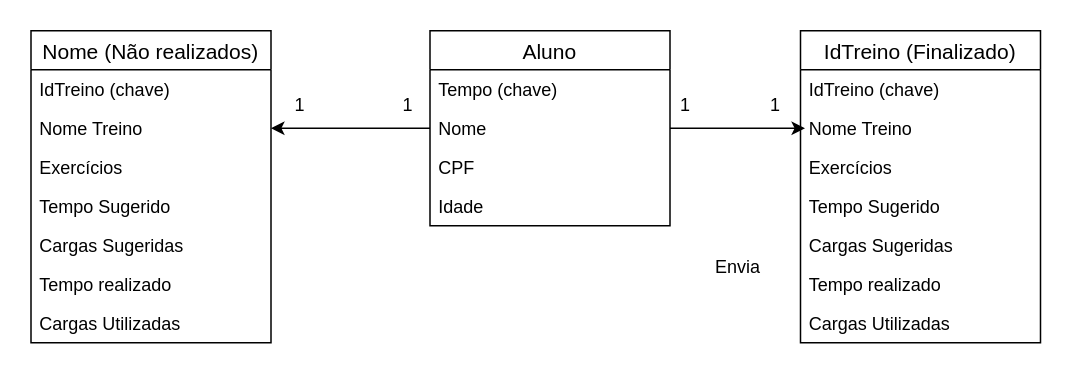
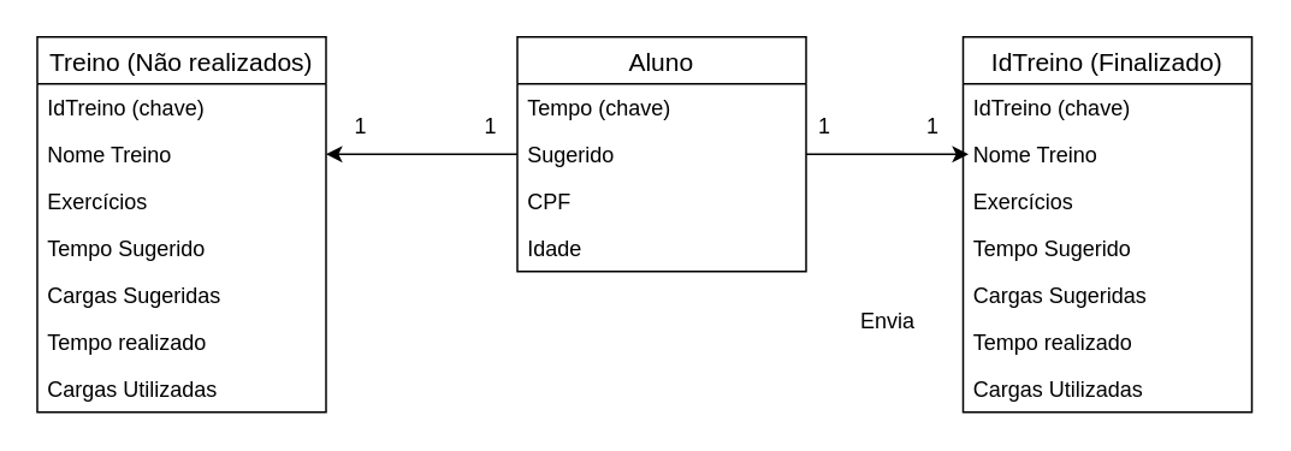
- <mxCell id="14" value="Nome (Não realizados)" style="swimlane;fontStyle=0;childLayout=stackLayout;horizontal=1;startSize=26;horizontalStack=0;resizeParent=1;resizeParentMax=0;resizeLast=0;collapsible=1;marginBottom=0;align=center;fontSize=14;" parent="1" vertex="1"><mxGeometry x="20" y="20" width="160" height="208" as="geometry" /></mxCell>
+ <mxCell id="14" value="Treino (Não realizados)" style="swimlane;fontStyle=0;childLayout=stackLayout;horizontal=1;startSize=26;horizontalStack=0;resizeParent=1;resizeParentMax=0;resizeLast=0;collapsible=1;marginBottom=0;align=center;fontSize=14;" parent="1" vertex="1"><mxGeometry x="20" y="20" width="160" height="208" as="geometry" /></mxCell>
- <mxCell id="11" value="Nome" style="text;strokeColor=none;fillColor=none;spacingLeft=4;spacingRight=4;overflow=hidden;rotatable=0;points=[[0,0.5],[1,0.5]];portConstraint=eastwest;fontSize=12;" parent="9" vertex="1"><mxGeometry y="52" width="160" height="26" as="geometry" /></mxCell>
+ <mxCell id="11" value="Sugerido" style="text;strokeColor=none;fillColor=none;spacingLeft=4;spacingRight=4;overflow=hidden;rotatable=0;points=[[0,0.5],[1,0.5]];portConstraint=eastwest;fontSize=12;" parent="9" vertex="1"><mxGeometry y="52" width="160" height="26" as="geometry" /></mxCell>
